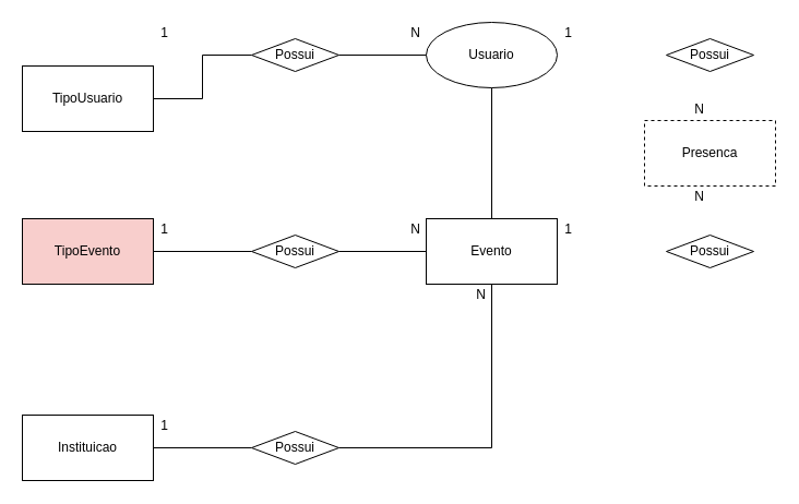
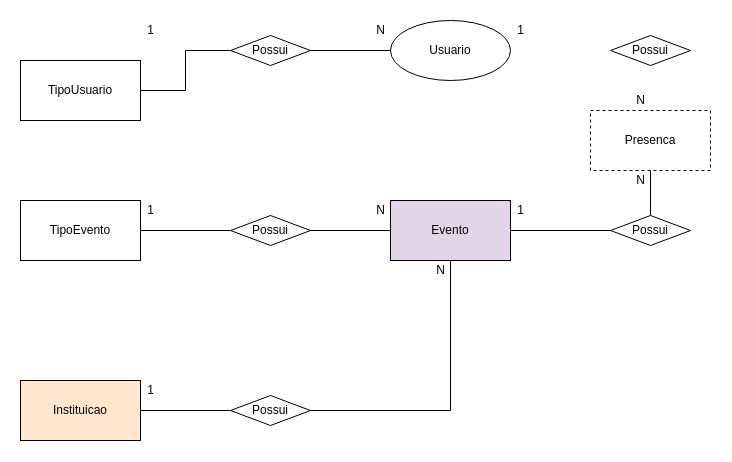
- <mxCell id="9" style="edgeStyle=orthogonalEdgeStyle;rounded=0;orthogonalLoop=1;jettySize=auto;html=1;endArrow=none;endFill=0;" edge="1" parent="1" source="10" target="8"><mxGeometry relative="1" as="geometry" /></mxCell>
+ <mxCell id="9" style="edgeStyle=orthogonalEdgeStyle;rounded=0;orthogonalLoop=1;jettySize=auto;html=1;entryX=0.5;entryY=1;entryDx=0;entryDy=0;endArrow=none;endFill=0;" edge="1" parent="1" source="10" target="11"><mxGeometry relative="1" as="geometry" /></mxCell>
- <mxCell id="5" value="TipoEvento" style="rounded=0;whiteSpace=wrap;html=1;fillColor=#f8cecc;" vertex="1" parent="1"><mxGeometry x="20" y="200" width="120" height="60" as="geometry" /></mxCell>
+ <mxCell id="5" value="TipoEvento" style="rounded=0;whiteSpace=wrap;html=1;" vertex="1" parent="1"><mxGeometry x="20" y="200" width="120" height="60" as="geometry" /></mxCell>
- <mxCell id="10" value="Evento" style="rounded=0;whiteSpace=wrap;html=1;" vertex="1" parent="1"><mxGeometry x="390" y="200" width="120" height="60" as="geometry" /></mxCell>
+ <mxCell id="10" value="Evento" style="rounded=0;whiteSpace=wrap;html=1;fillColor=#e1d5e7;" vertex="1" parent="1"><mxGeometry x="390" y="200" width="120" height="60" as="geometry" /></mxCell>
- <mxCell id="7" value="Instituicao" style="rounded=0;whiteSpace=wrap;html=1;" vertex="1" parent="1"><mxGeometry x="20" y="380" width="120" height="60" as="geometry" /></mxCell>
+ <mxCell id="7" value="Instituicao" style="rounded=0;whiteSpace=wrap;html=1;fillColor=#ffe6cc;" vertex="1" parent="1"><mxGeometry x="20" y="380" width="120" height="60" as="geometry" /></mxCell>
